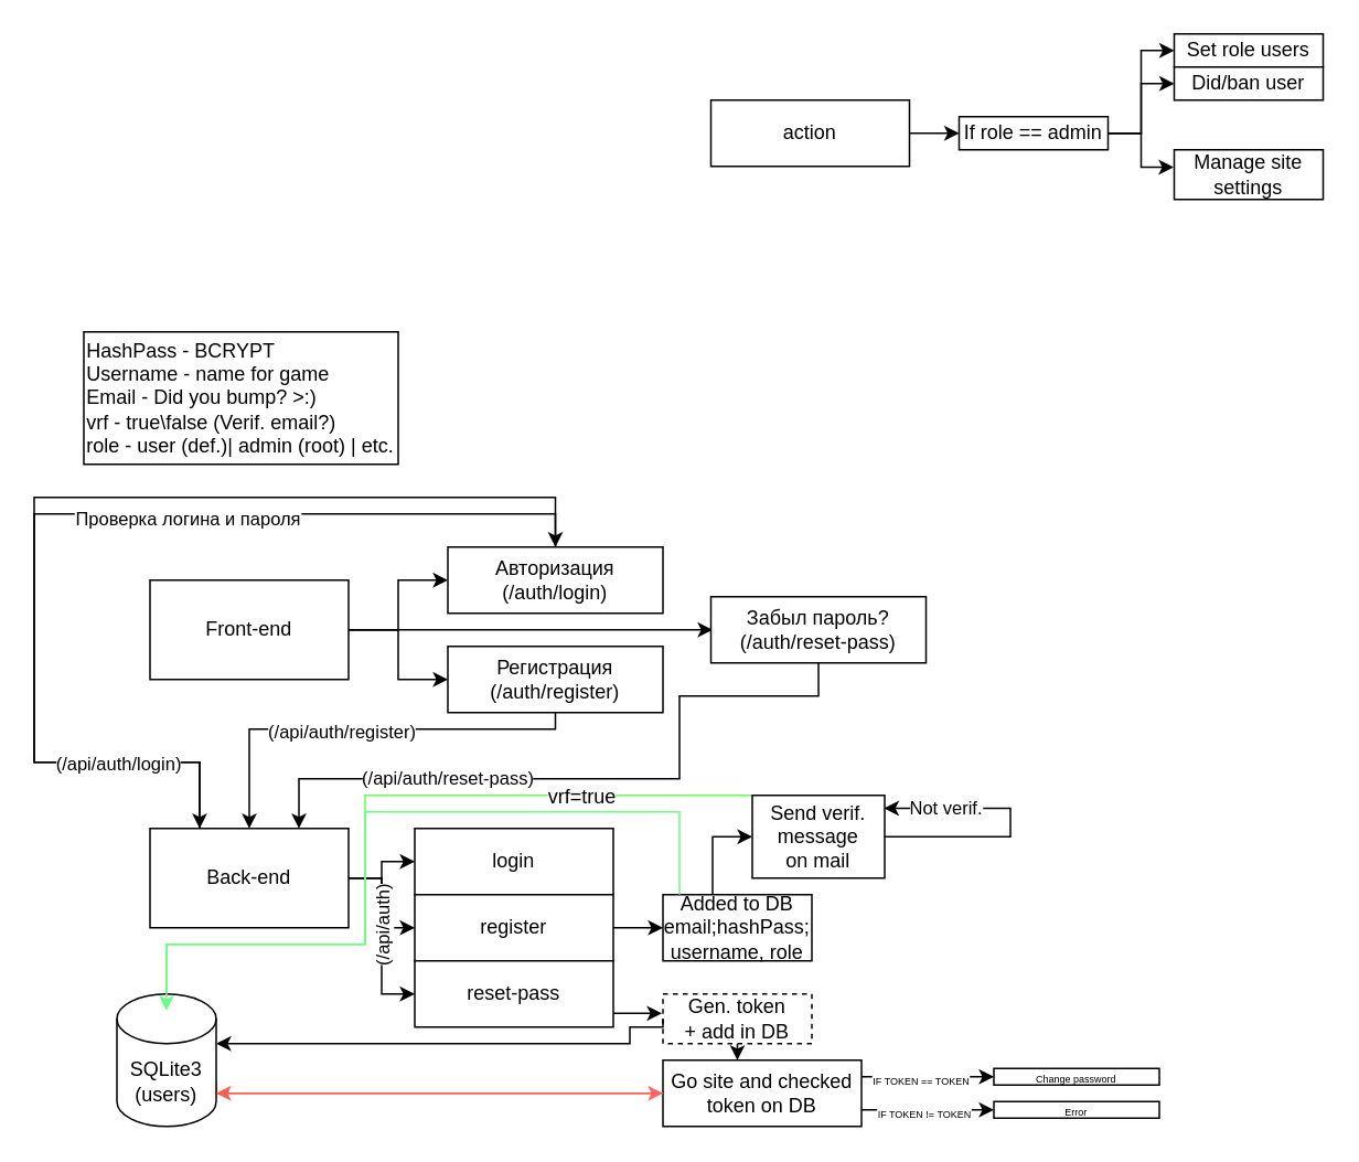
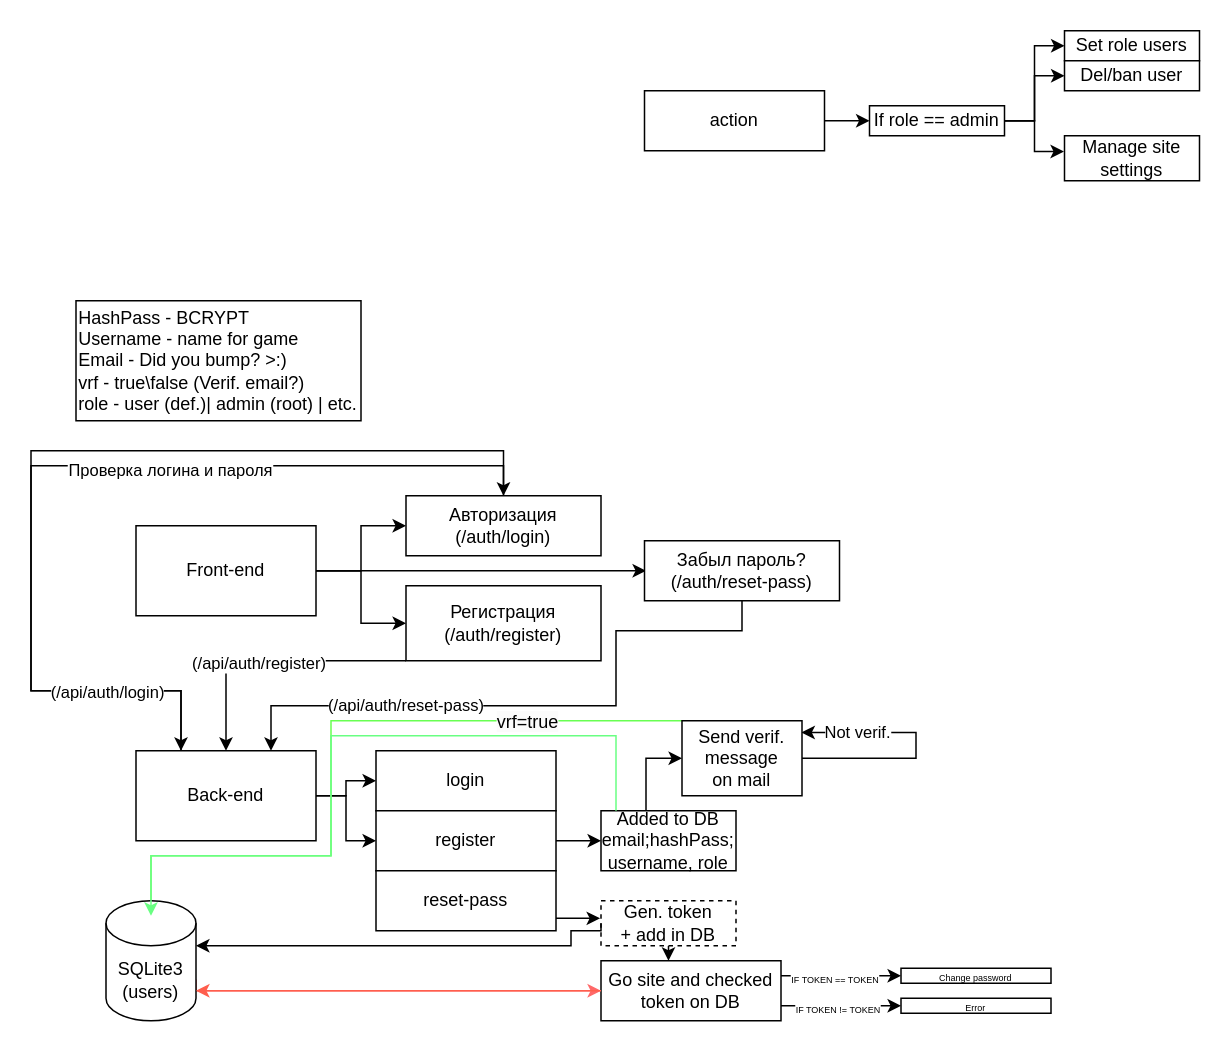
- <mxCell id="41" value="Did/ban user" style="rounded=0;whiteSpace=wrap;html=1;" parent="1" vertex="1"><mxGeometry x="709" y="40" width="90" height="20" as="geometry" /></mxCell>
+ <mxCell id="41" value="Del/ban user" style="rounded=0;whiteSpace=wrap;html=1;" parent="1" vertex="1"><mxGeometry x="709" y="40" width="90" height="20" as="geometry" /></mxCell>
- <mxCell id="12" value="Регистрация (/auth/register)" style="rounded=0;whiteSpace=wrap;html=1;" parent="1" vertex="1"><mxGeometry x="270" y="390" width="130" height="40" as="geometry" /></mxCell>
+ <mxCell id="12" value="Регистрация (/auth/register)" style="rounded=0;whiteSpace=wrap;html=1;" parent="1" vertex="1"><mxGeometry x="270" y="390" width="130" height="50" as="geometry" /></mxCell>
- <mxCell id="7" style="edgeStyle=orthogonalEdgeStyle;rounded=0;orthogonalLoop=1;jettySize=auto;html=1;entryX=0;entryY=0.5;entryDx=0;entryDy=0;" parent="1" source="9" target="24" edge="1"><mxGeometry relative="1" as="geometry" /></mxCell>
- <mxCell id="8" value="(/api/auth)" style="edgeLabel;html=1;align=center;verticalAlign=middle;resizable=0;points=[];rotation=-90;" vertex="1" connectable="0" parent="7"><mxGeometry x="-0.213" relative="1" as="geometry"><mxPoint y="7" as="offset" /></mxGeometry></mxCell>
